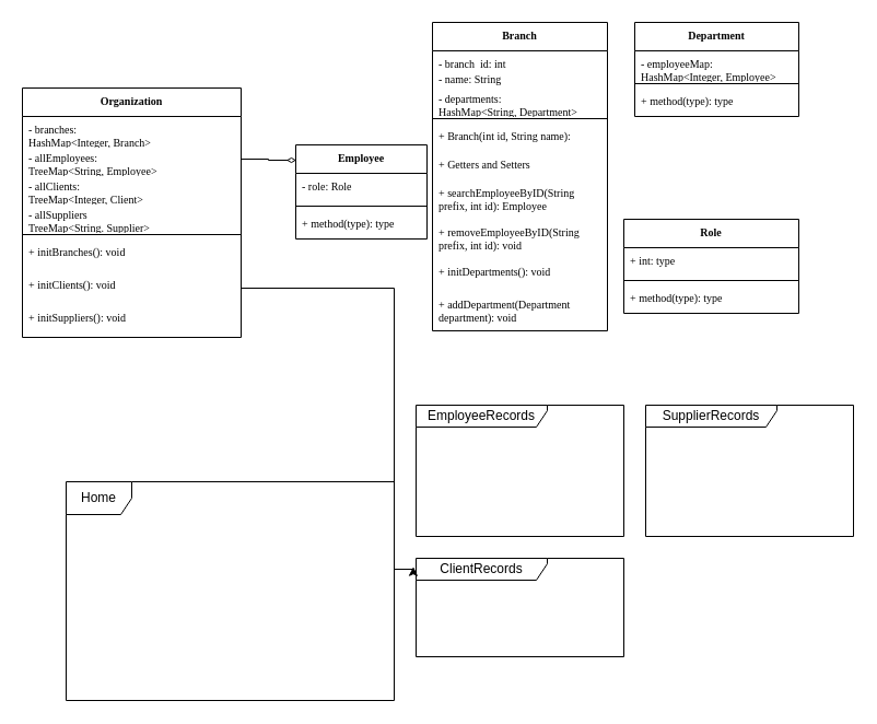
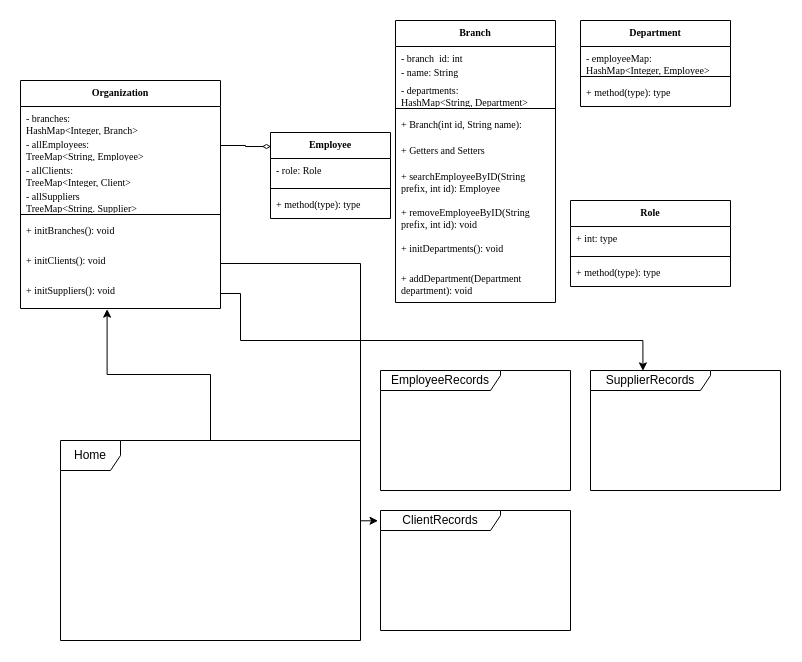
+ <mxCell id="39" style="edgeStyle=orthogonalEdgeStyle;rounded=0;orthogonalLoop=1;jettySize=auto;html=1;entryX=0.276;entryY=0.003;entryDx=0;entryDy=0;entryPerimeter=0;" parent="1" source="21" target="37" edge="1"><mxGeometry relative="1" as="geometry"><Array as="points"><mxPoint x="240" y="293" /><mxPoint x="240" y="340" /><mxPoint x="642" y="340" /></Array></mxGeometry></mxCell>
+ <mxCell id="40" style="edgeStyle=orthogonalEdgeStyle;rounded=0;orthogonalLoop=1;jettySize=auto;html=1;entryX=0.433;entryY=1.022;entryDx=0;entryDy=0;entryPerimeter=0;" parent="1" source="34" target="21" edge="1"><mxGeometry relative="1" as="geometry" /></mxCell>
- <mxCell id="36" value="ClientRecords" style="shape=umlFrame;whiteSpace=wrap;html=1;pointerEvents=0;width=120;height=20;" parent="1" vertex="1"><mxGeometry x="380" y="510" width="190" height="90" as="geometry" /></mxCell>
+ <mxCell id="36" value="ClientRecords" style="shape=umlFrame;whiteSpace=wrap;html=1;pointerEvents=0;width=120;height=20;" parent="1" vertex="1"><mxGeometry x="380" y="510" width="190" height="120" as="geometry" /></mxCell>
